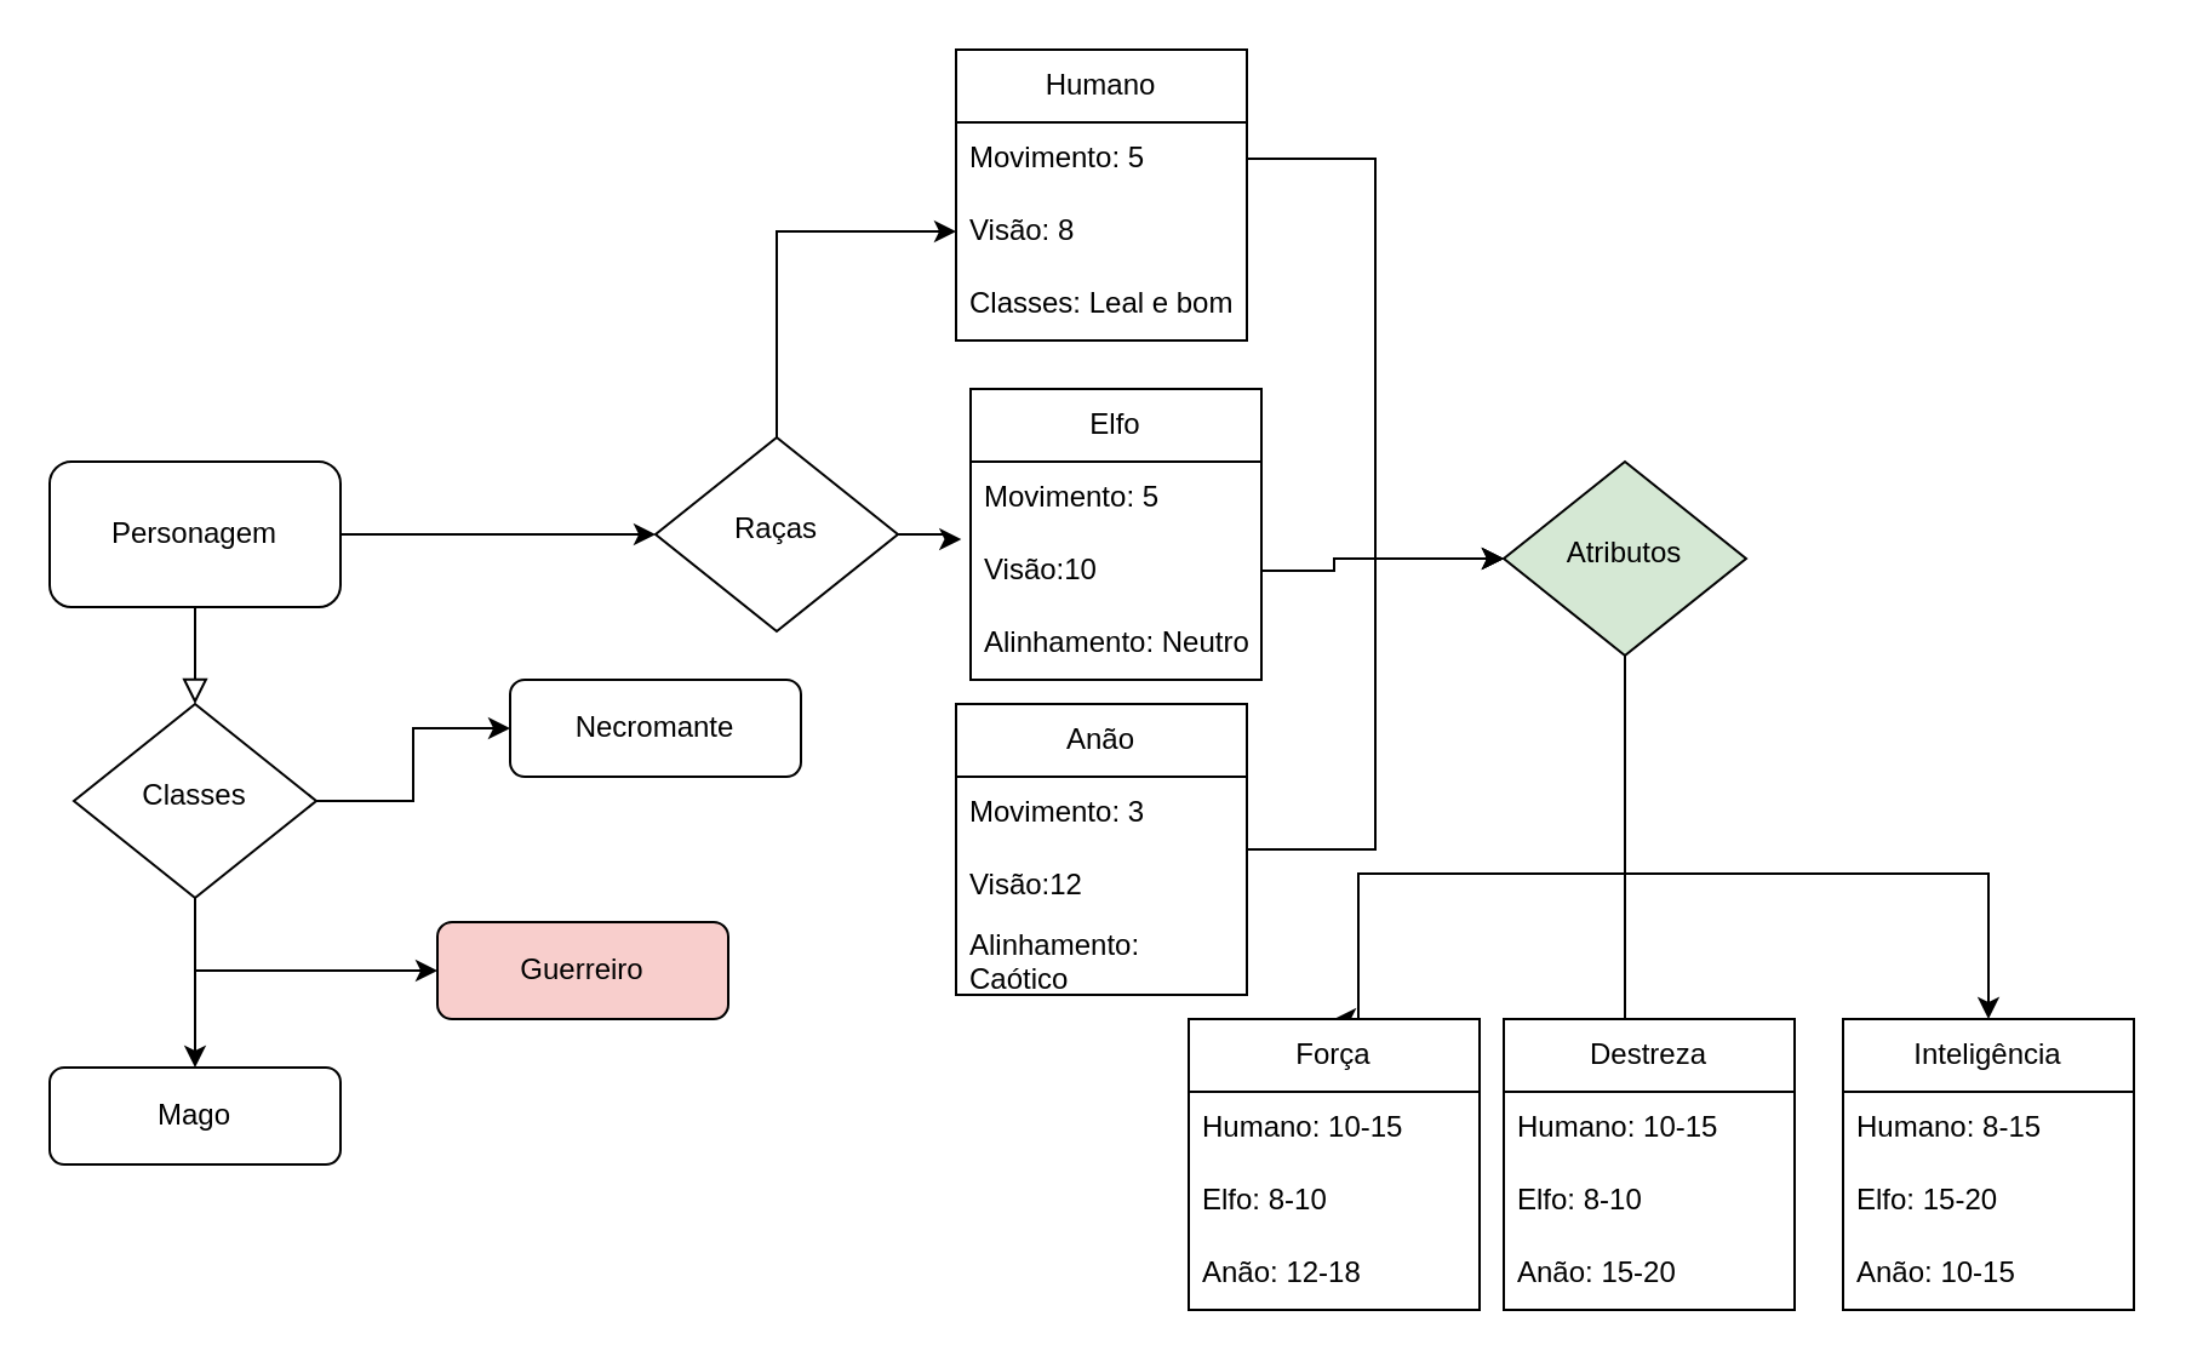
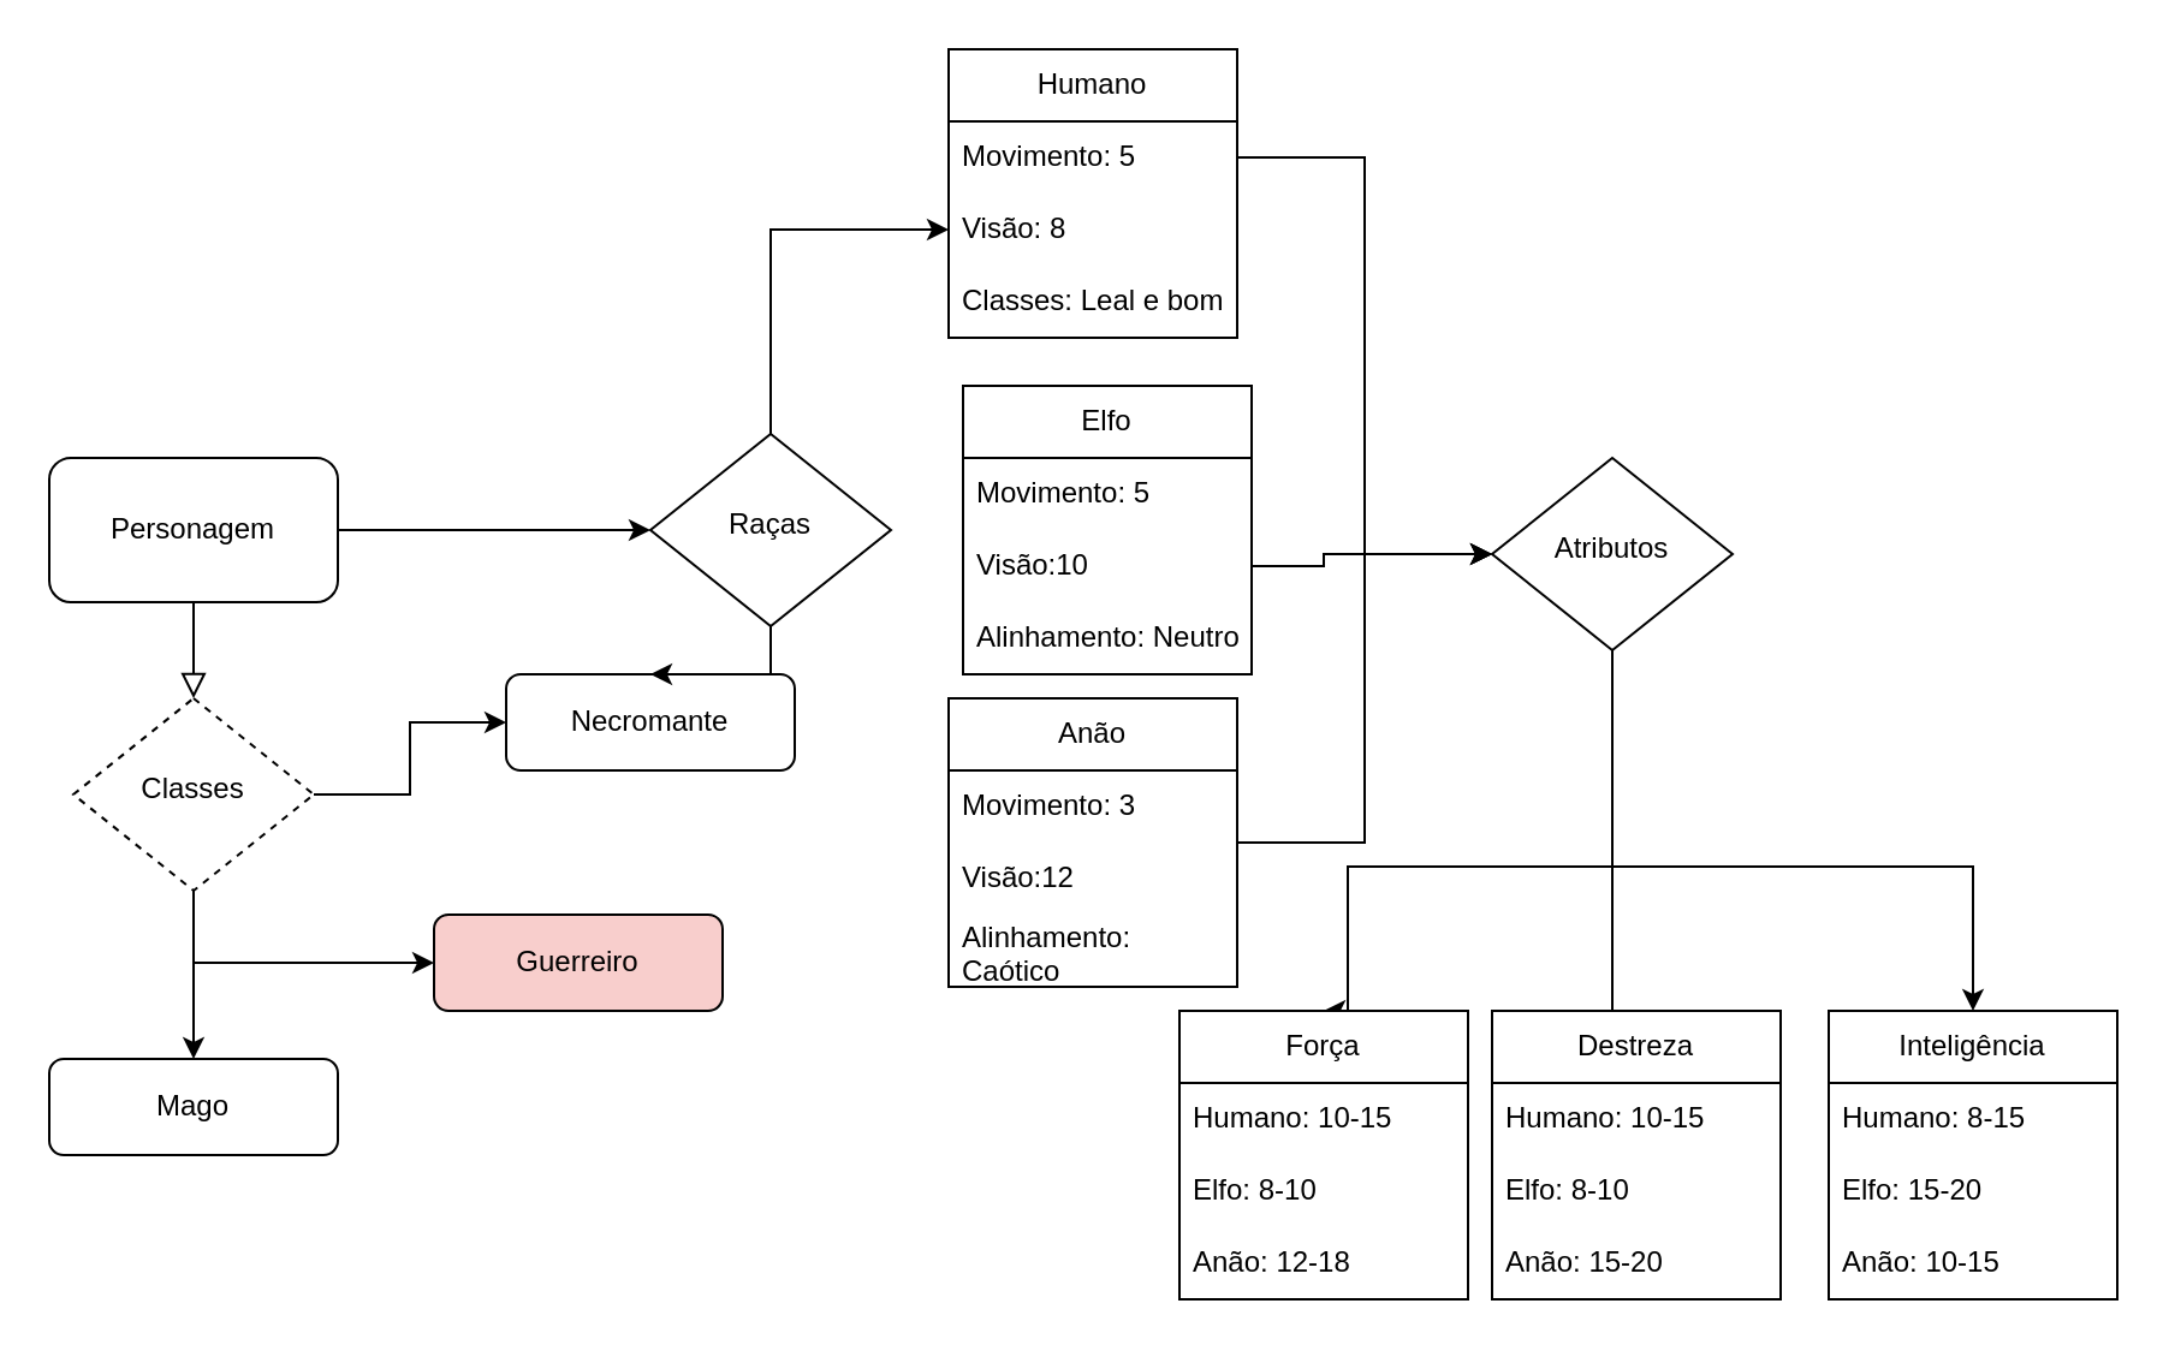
- <mxCell id="13" style="edgeStyle=orthogonalEdgeStyle;rounded=0;orthogonalLoop=1;jettySize=auto;html=1;entryX=-0.032;entryY=0.067;entryDx=0;entryDy=0;entryPerimeter=0;" edge="1" parent="1" source="14" target="38"><mxGeometry relative="1" as="geometry"><mxPoint x="430" y="220" as="targetPoint" /></mxGeometry></mxCell>
+ <mxCell id="13" style="edgeStyle=orthogonalEdgeStyle;rounded=0;orthogonalLoop=1;jettySize=auto;html=1;" edge="1" parent="1" source="14" target="11"><mxGeometry relative="1" as="geometry"><mxPoint x="430" y="220" as="targetPoint" /></mxGeometry></mxCell>
- <mxCell id="19" value="Atributos" style="rhombus;whiteSpace=wrap;html=1;shadow=0;fontFamily=Helvetica;fontSize=12;align=center;strokeWidth=1;spacing=6;spacingTop=-4;fillColor=#d5e8d4;" vertex="1" parent="1"><mxGeometry x="620" y="190" width="100" height="80" as="geometry" /></mxCell>
+ <mxCell id="19" value="Atributos" style="rhombus;whiteSpace=wrap;html=1;shadow=0;fontFamily=Helvetica;fontSize=12;align=center;strokeWidth=1;spacing=6;spacingTop=-4;" vertex="1" parent="1"><mxGeometry x="620" y="190" width="100" height="80" as="geometry" /></mxCell>
- <mxCell id="8" value="Classes" style="rhombus;whiteSpace=wrap;html=1;shadow=0;fontFamily=Helvetica;fontSize=12;align=center;strokeWidth=1;spacing=6;spacingTop=-4;" parent="1" vertex="1"><mxGeometry x="30" y="290" width="100" height="80" as="geometry" /></mxCell>
+ <mxCell id="8" value="Classes" style="rhombus;whiteSpace=wrap;html=1;shadow=0;fontFamily=Helvetica;fontSize=12;align=center;strokeWidth=1;spacing=6;spacingTop=-4;dashed=1;" parent="1" vertex="1"><mxGeometry x="30" y="290" width="100" height="80" as="geometry" /></mxCell>
